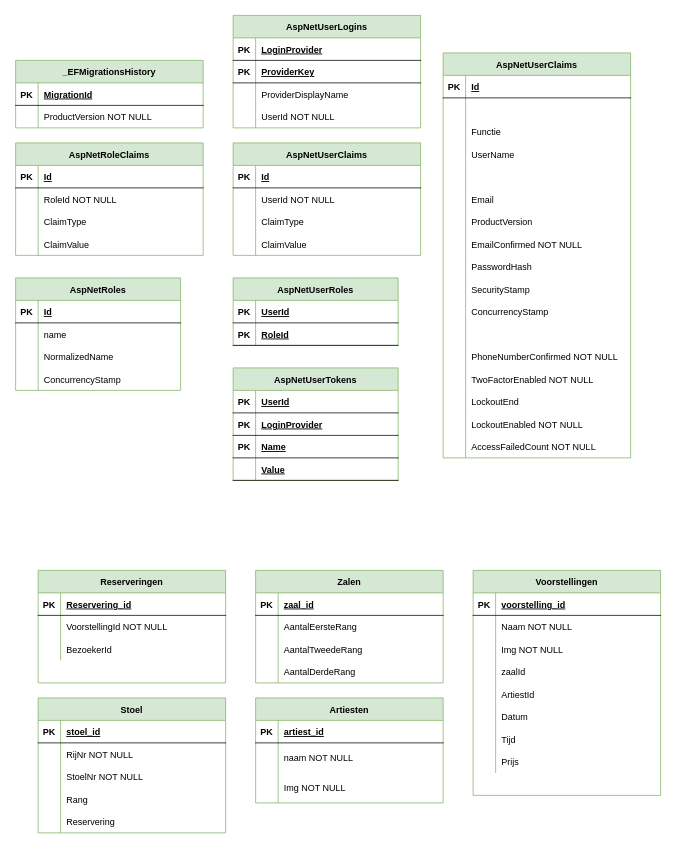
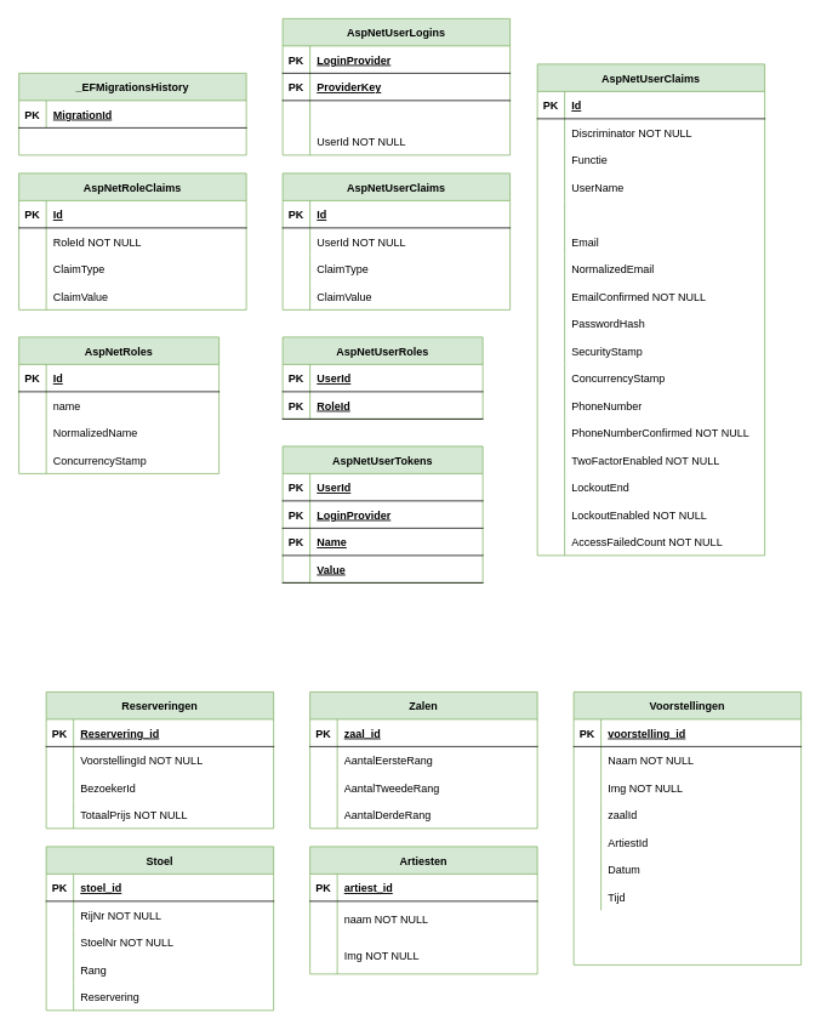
- <mxCell id="207" value="ProviderDisplayName" style="shape=partialRectangle;overflow=hidden;connectable=0;fillColor=none;top=0;left=0;bottom=0;right=0;align=left;spacingLeft=6;" vertex="1" parent="205"><mxGeometry x="30" width="220" height="30" as="geometry"><mxRectangle width="220" height="30" as="alternateBounds" /></mxGeometry></mxCell>
+ <mxCell id="140" value="Discriminator NOT NULL" style="shape=partialRectangle;overflow=hidden;connectable=0;fillColor=none;top=0;left=0;bottom=0;right=0;align=left;spacingLeft=6;" vertex="1" parent="138"><mxGeometry x="30" width="220" height="30" as="geometry"><mxRectangle width="220" height="30" as="alternateBounds" /></mxGeometry></mxCell>
- <mxCell id="87" value="ProductVersion NOT NULL" style="shape=partialRectangle;overflow=hidden;connectable=0;fillColor=none;top=0;left=0;bottom=0;right=0;align=left;spacingLeft=6;" vertex="1" parent="85"><mxGeometry x="30" width="220" height="30" as="geometry"><mxRectangle width="220" height="30" as="alternateBounds" /></mxGeometry></mxCell>
- <mxCell id="154" value="ProductVersion" style="shape=partialRectangle;overflow=hidden;connectable=0;fillColor=none;top=0;left=0;bottom=0;right=0;align=left;spacingLeft=6;" vertex="1" parent="152"><mxGeometry x="30" width="220" height="30" as="geometry"><mxRectangle width="220" height="30" as="alternateBounds" /></mxGeometry></mxCell>
+ <mxCell id="154" value="NormalizedEmail" style="shape=partialRectangle;overflow=hidden;connectable=0;fillColor=none;top=0;left=0;bottom=0;right=0;align=left;spacingLeft=6;" vertex="1" parent="152"><mxGeometry x="30" width="220" height="30" as="geometry"><mxRectangle width="220" height="30" as="alternateBounds" /></mxGeometry></mxCell>
+ <mxCell id="169" value="PhoneNumber" style="shape=partialRectangle;overflow=hidden;connectable=0;fillColor=none;top=0;left=0;bottom=0;right=0;align=left;spacingLeft=6;" vertex="1" parent="167"><mxGeometry x="30" width="220" height="30" as="geometry"><mxRectangle width="220" height="30" as="alternateBounds" /></mxGeometry></mxCell>
+ <mxCell id="64" value="TotaalPrijs NOT NULL" style="shape=partialRectangle;overflow=hidden;connectable=0;fillColor=none;top=0;left=0;bottom=0;right=0;align=left;spacingLeft=6;" vertex="1" parent="62"><mxGeometry x="30" width="220" height="30" as="geometry"><mxRectangle width="220" height="30" as="alternateBounds" /></mxGeometry></mxCell>
- <mxCell id="26" value="Prijs" style="shape=partialRectangle;overflow=hidden;connectable=0;fillColor=none;top=0;left=0;bottom=0;right=0;align=left;spacingLeft=6;" parent="24" vertex="1"><mxGeometry x="30" width="220" height="30" as="geometry"><mxRectangle width="220" height="30" as="alternateBounds" /></mxGeometry></mxCell>
